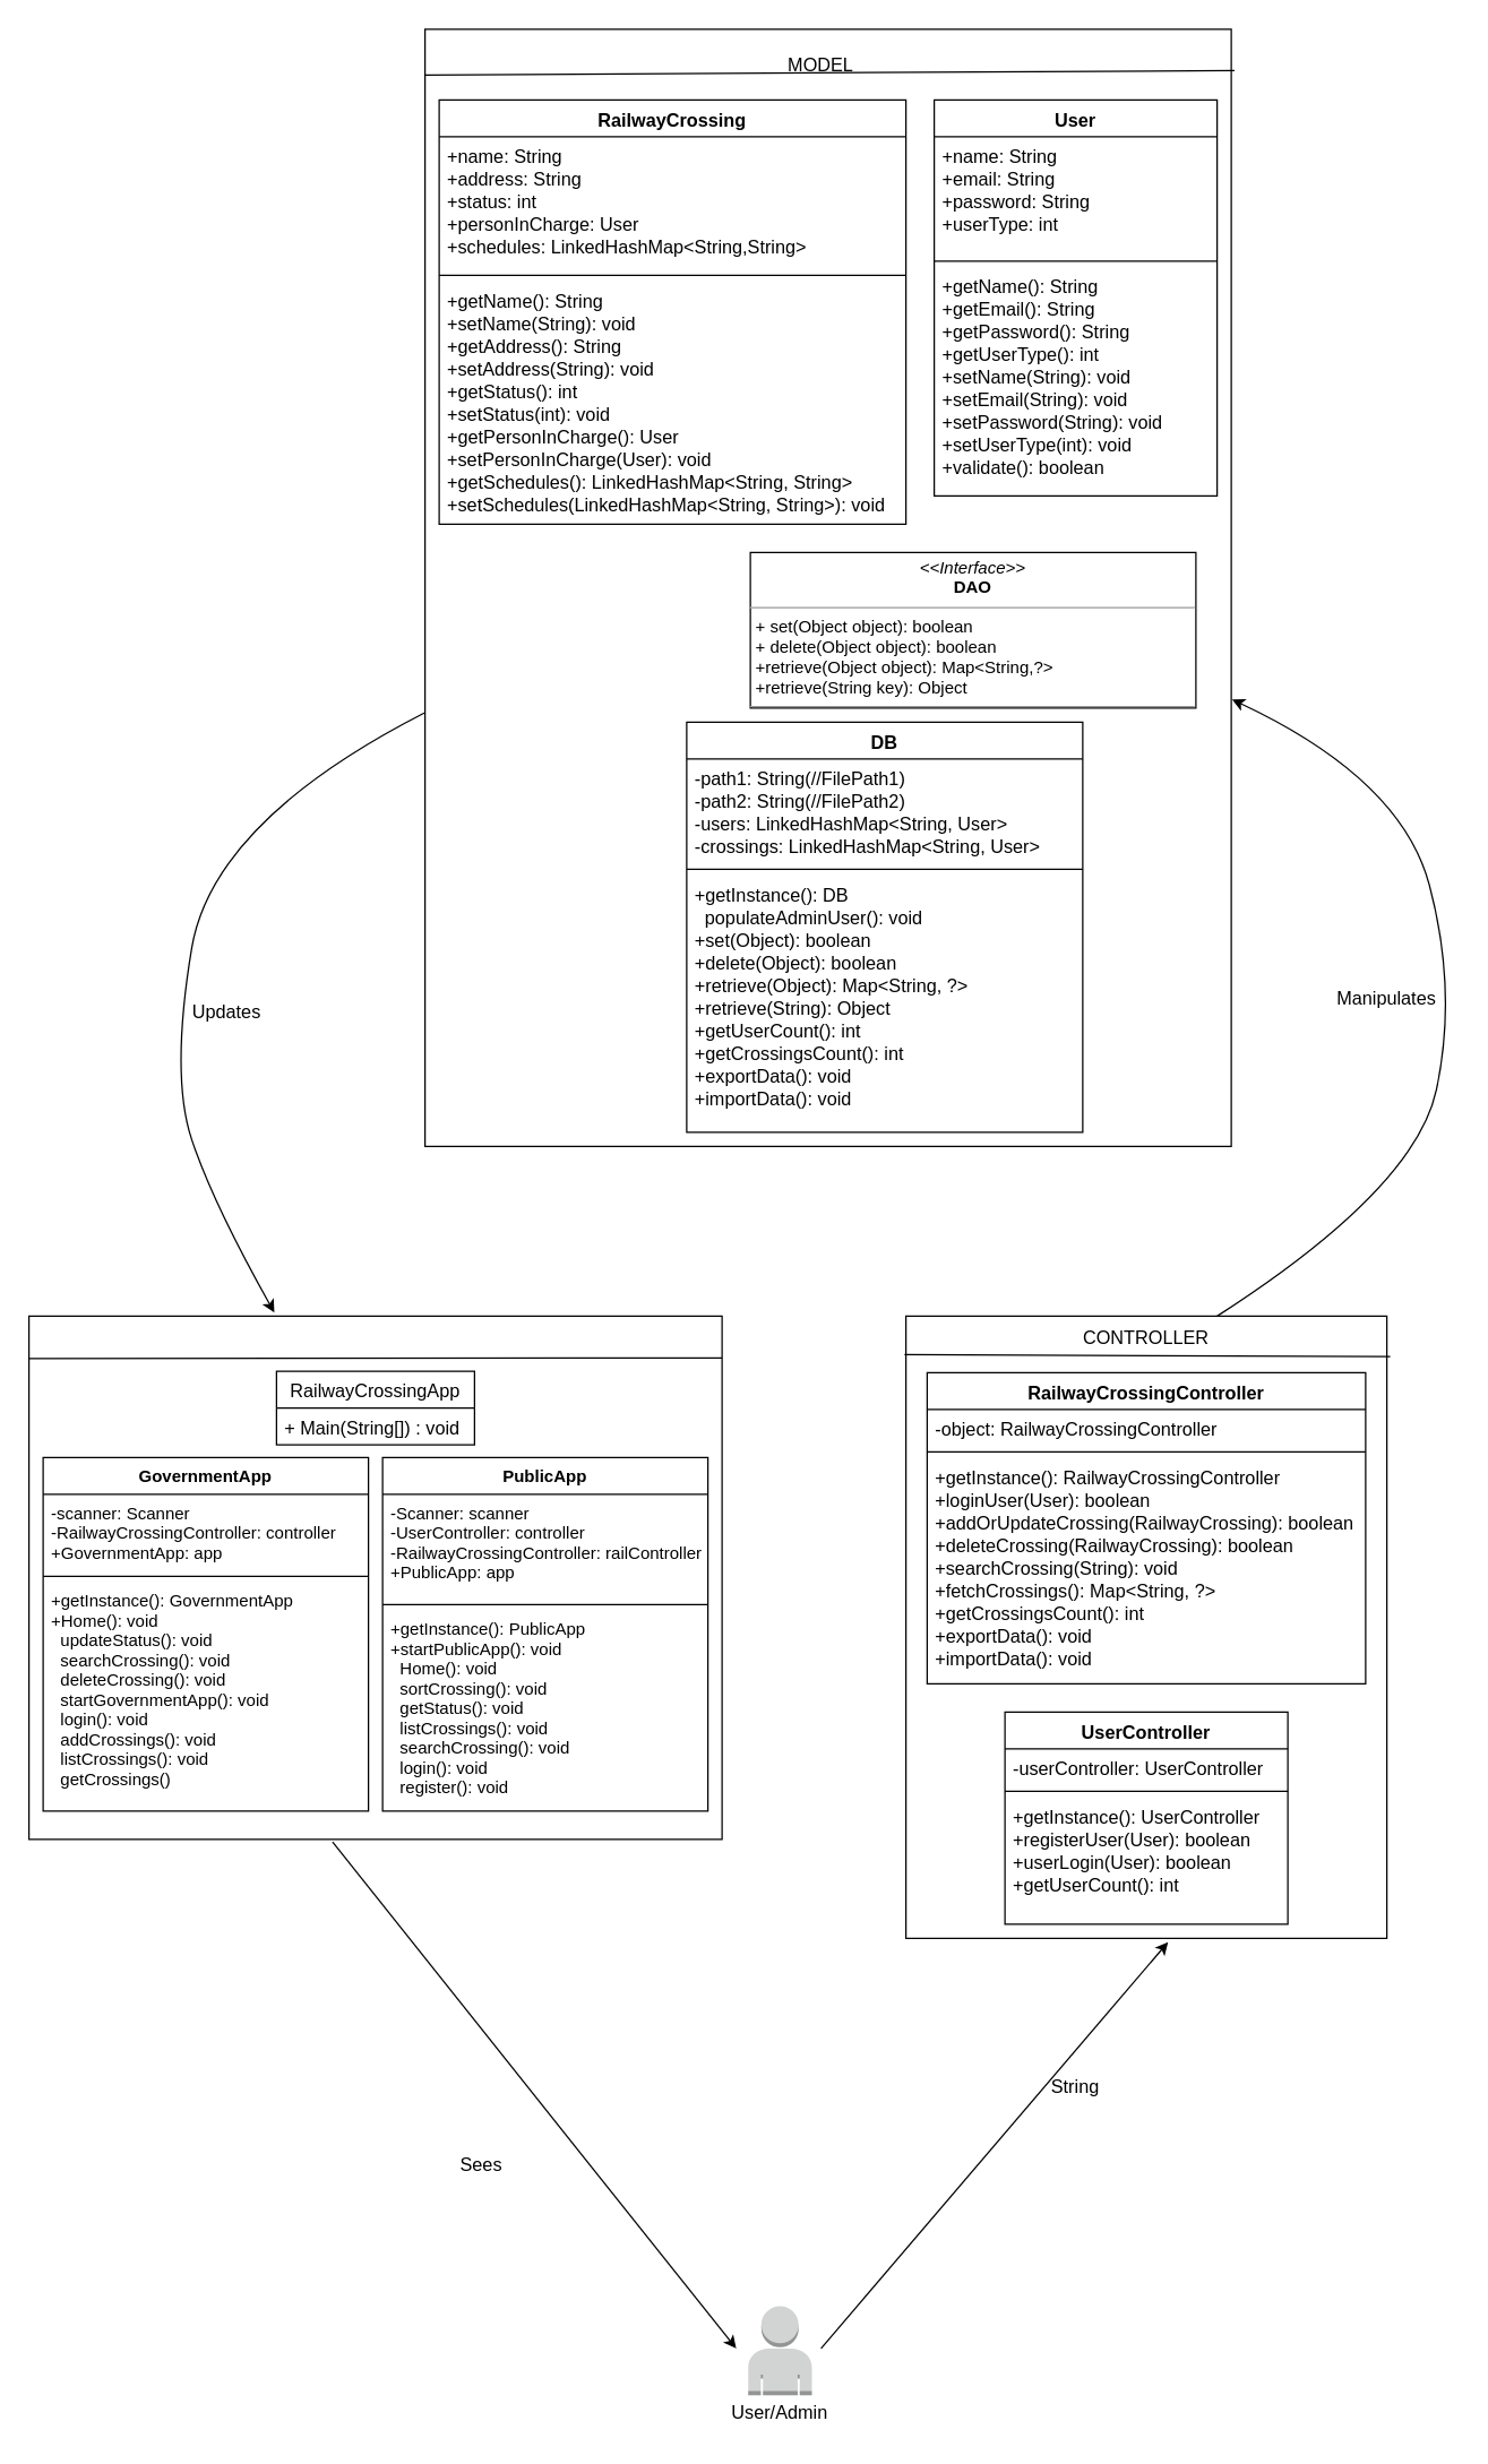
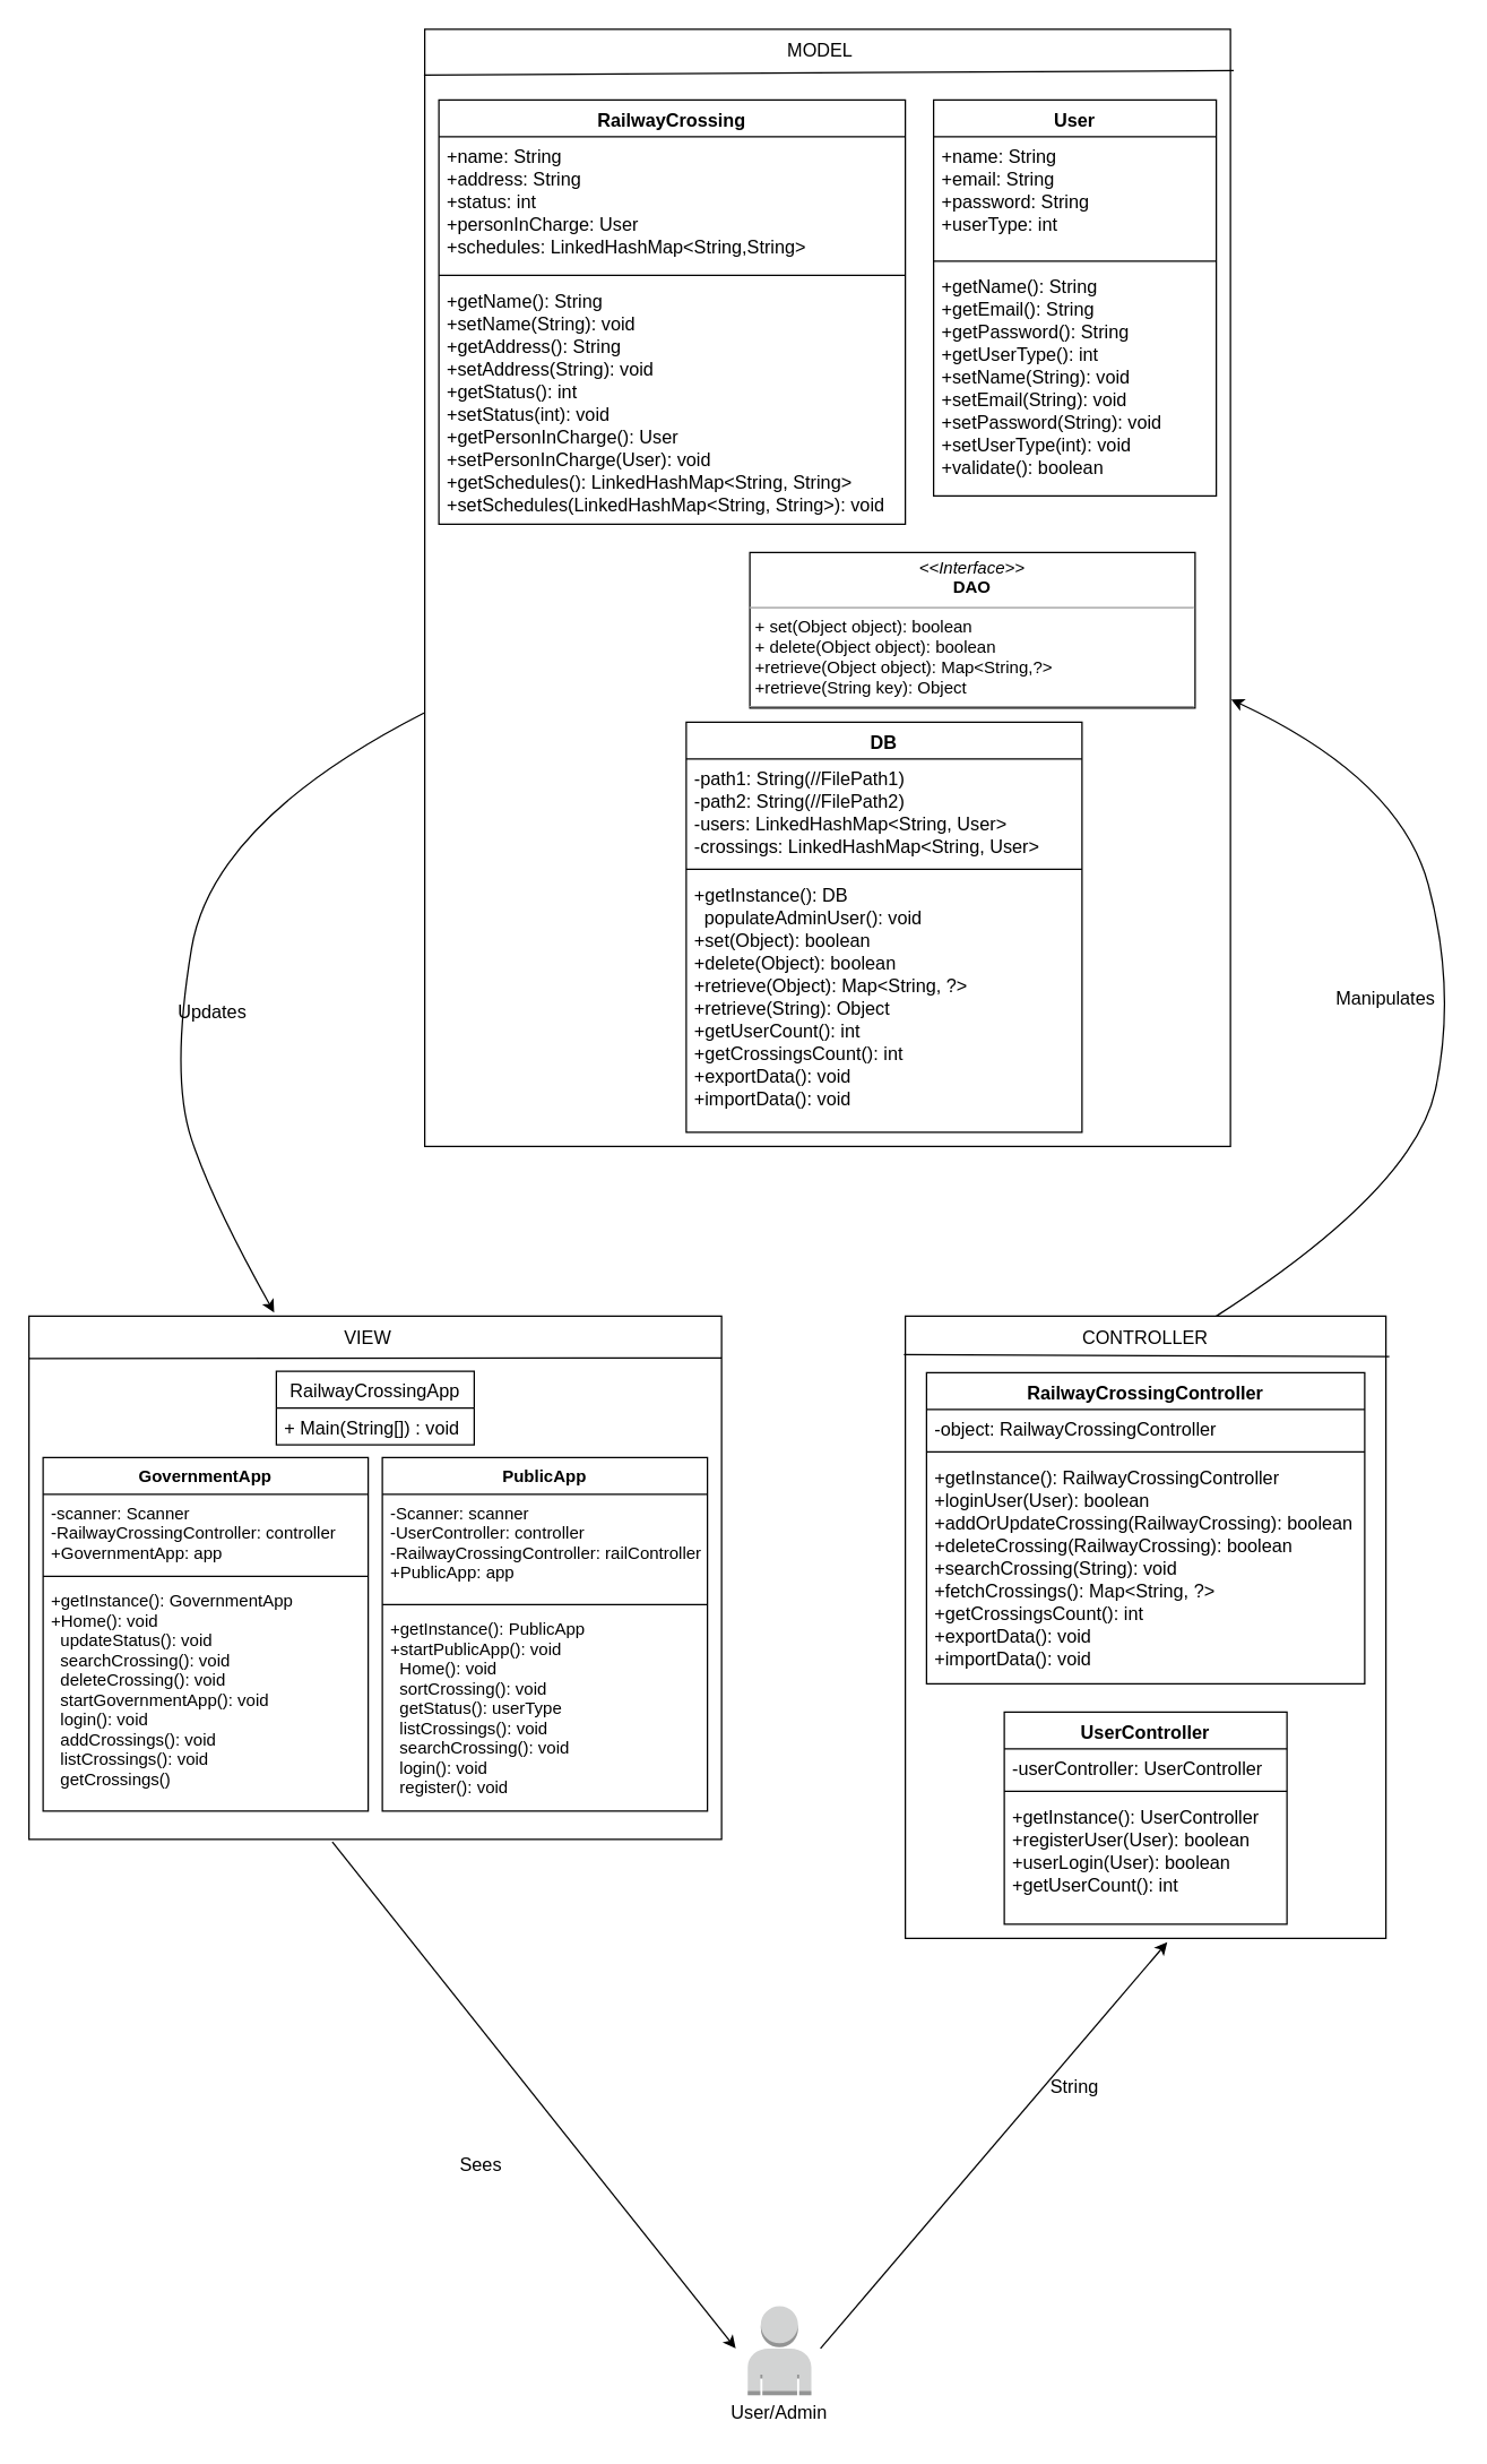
- <mxCell id="31" value="MODEL" style="text;html=1;strokeColor=none;fillColor=none;align=center;verticalAlign=middle;whiteSpace=wrap;rounded=0;fontSize=13;" vertex="1" parent="16"><mxGeometry x="250" y="10" width="60" height="30" as="geometry" /></mxCell>
+ <mxCell id="31" value="MODEL" style="text;html=1;strokeColor=none;fillColor=none;align=center;verticalAlign=middle;whiteSpace=wrap;rounded=0;fontSize=13;" vertex="1" parent="16"><mxGeometry x="250" width="60" height="30" as="geometry" /></mxCell>
- <mxCell id="51" value="Updates" style="text;html=1;strokeColor=none;fillColor=none;align=center;verticalAlign=middle;whiteSpace=wrap;rounded=0;fontSize=13;" vertex="1" parent="1"><mxGeometry x="130" y="700" width="60" height="30" as="geometry" /></mxCell>
+ <mxCell id="51" value="Updates" style="text;html=1;strokeColor=none;fillColor=none;align=center;verticalAlign=middle;whiteSpace=wrap;rounded=0;fontSize=13;" vertex="1" parent="1"><mxGeometry x="120" y="700" width="60" height="30" as="geometry" /></mxCell>
+ <mxCell id="15" value="VIEW" style="text;html=1;strokeColor=none;fillColor=none;align=center;verticalAlign=middle;whiteSpace=wrap;rounded=0;fontSize=13;" vertex="1" parent="2"><mxGeometry x="210" width="60" height="30" as="geometry" /></mxCell>
- <mxCell id="11" value="+getInstance(): PublicApp&#10;+startPublicApp(): void&#10;  Home(): void&#10;  sortCrossing(): void&#10;  getStatus(): void&#10;  listCrossings(): void&#10;  searchCrossing(): void&#10;  login(): void&#10;  register(): void&#10;" style="text;strokeColor=none;fillColor=none;align=left;verticalAlign=top;spacingLeft=4;spacingRight=4;overflow=hidden;rotatable=0;points=[[0,0.5],[1,0.5]];portConstraint=eastwest;" vertex="1" parent="8"><mxGeometry y="108" width="230" height="142" as="geometry" /></mxCell>
+ <mxCell id="11" value="+getInstance(): PublicApp&#10;+startPublicApp(): void&#10;  Home(): void&#10;  sortCrossing(): void&#10;  getStatus(): userType&#10;  listCrossings(): void&#10;  searchCrossing(): void&#10;  login(): void&#10;  register(): void&#10;" style="text;strokeColor=none;fillColor=none;align=left;verticalAlign=top;spacingLeft=4;spacingRight=4;overflow=hidden;rotatable=0;points=[[0,0.5],[1,0.5]];portConstraint=eastwest;" vertex="1" parent="8"><mxGeometry y="108" width="230" height="142" as="geometry" /></mxCell>
